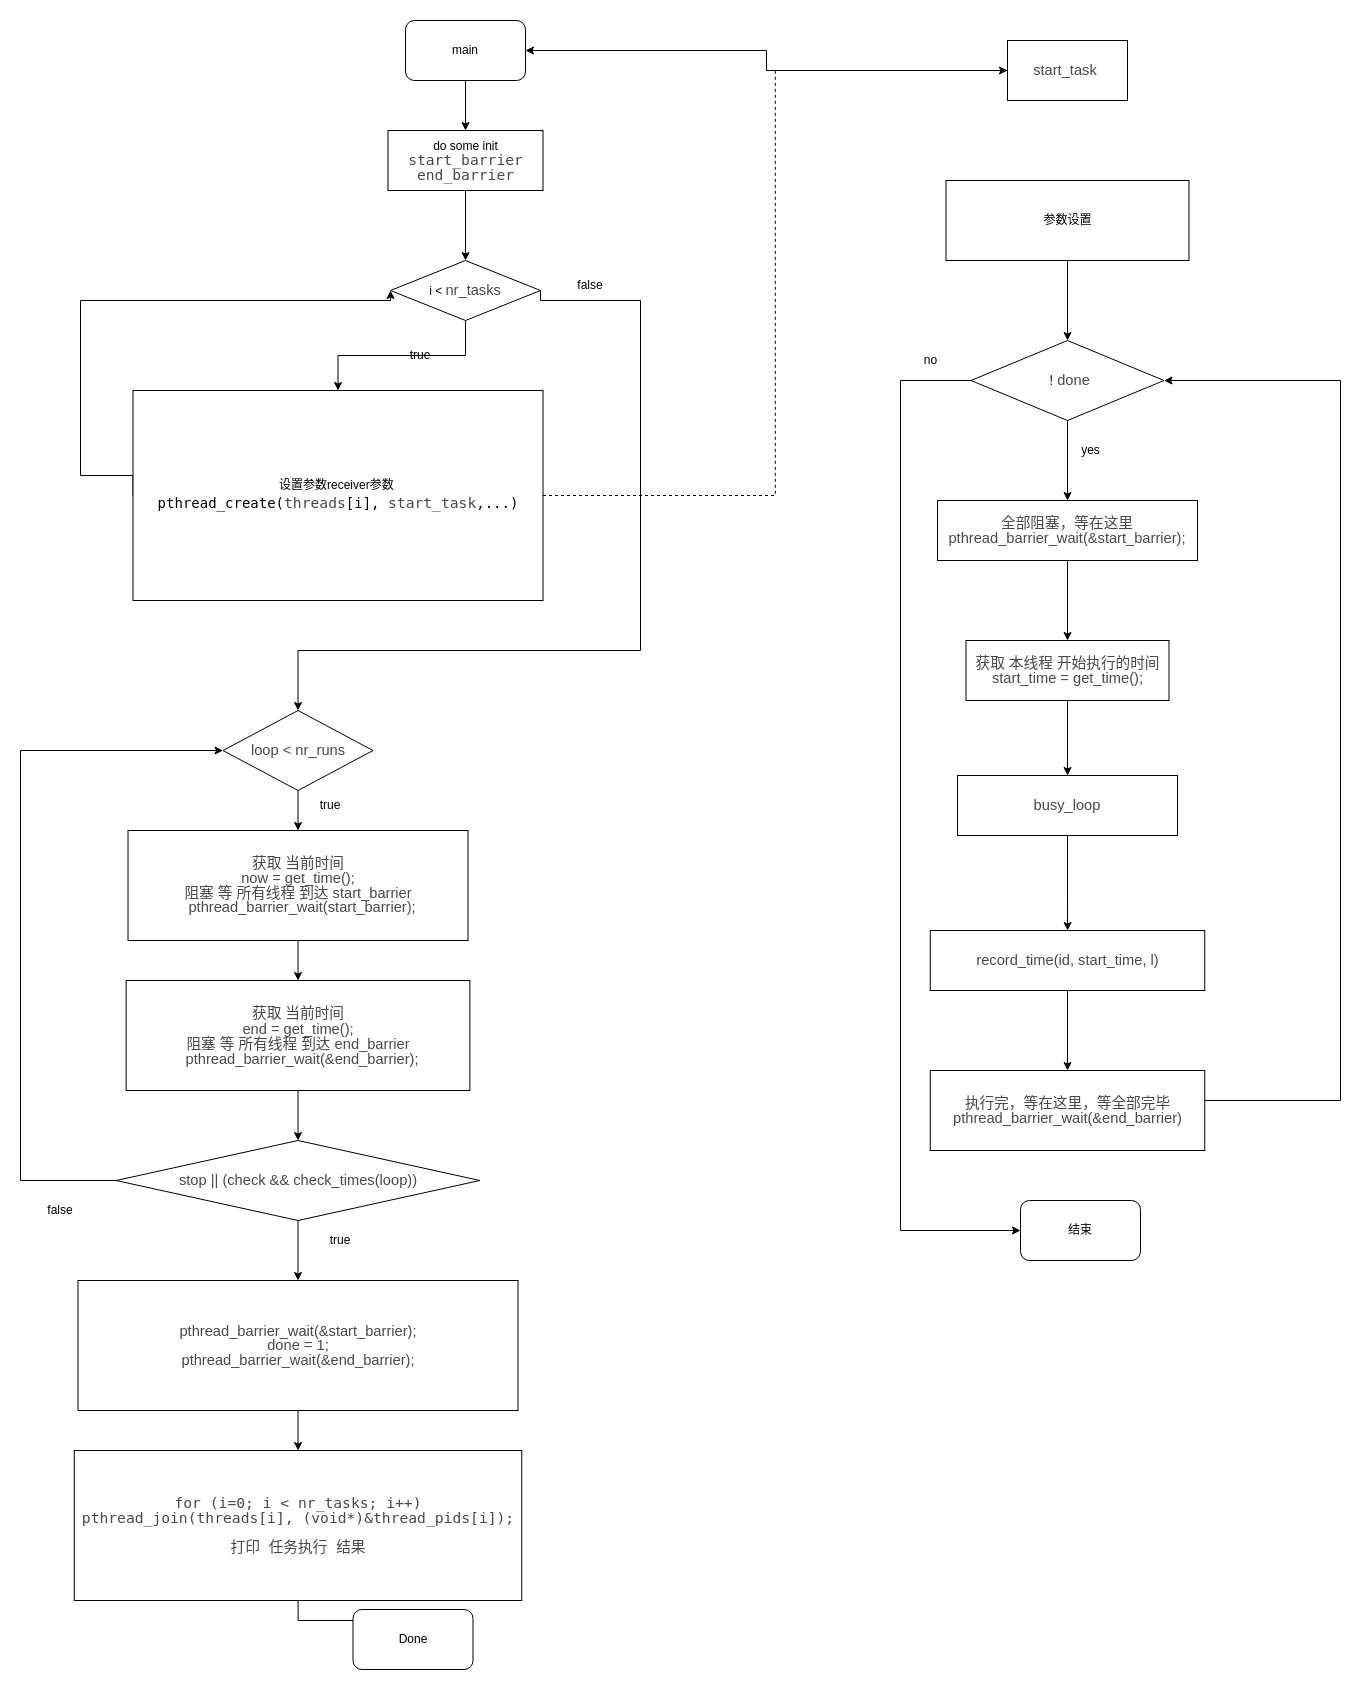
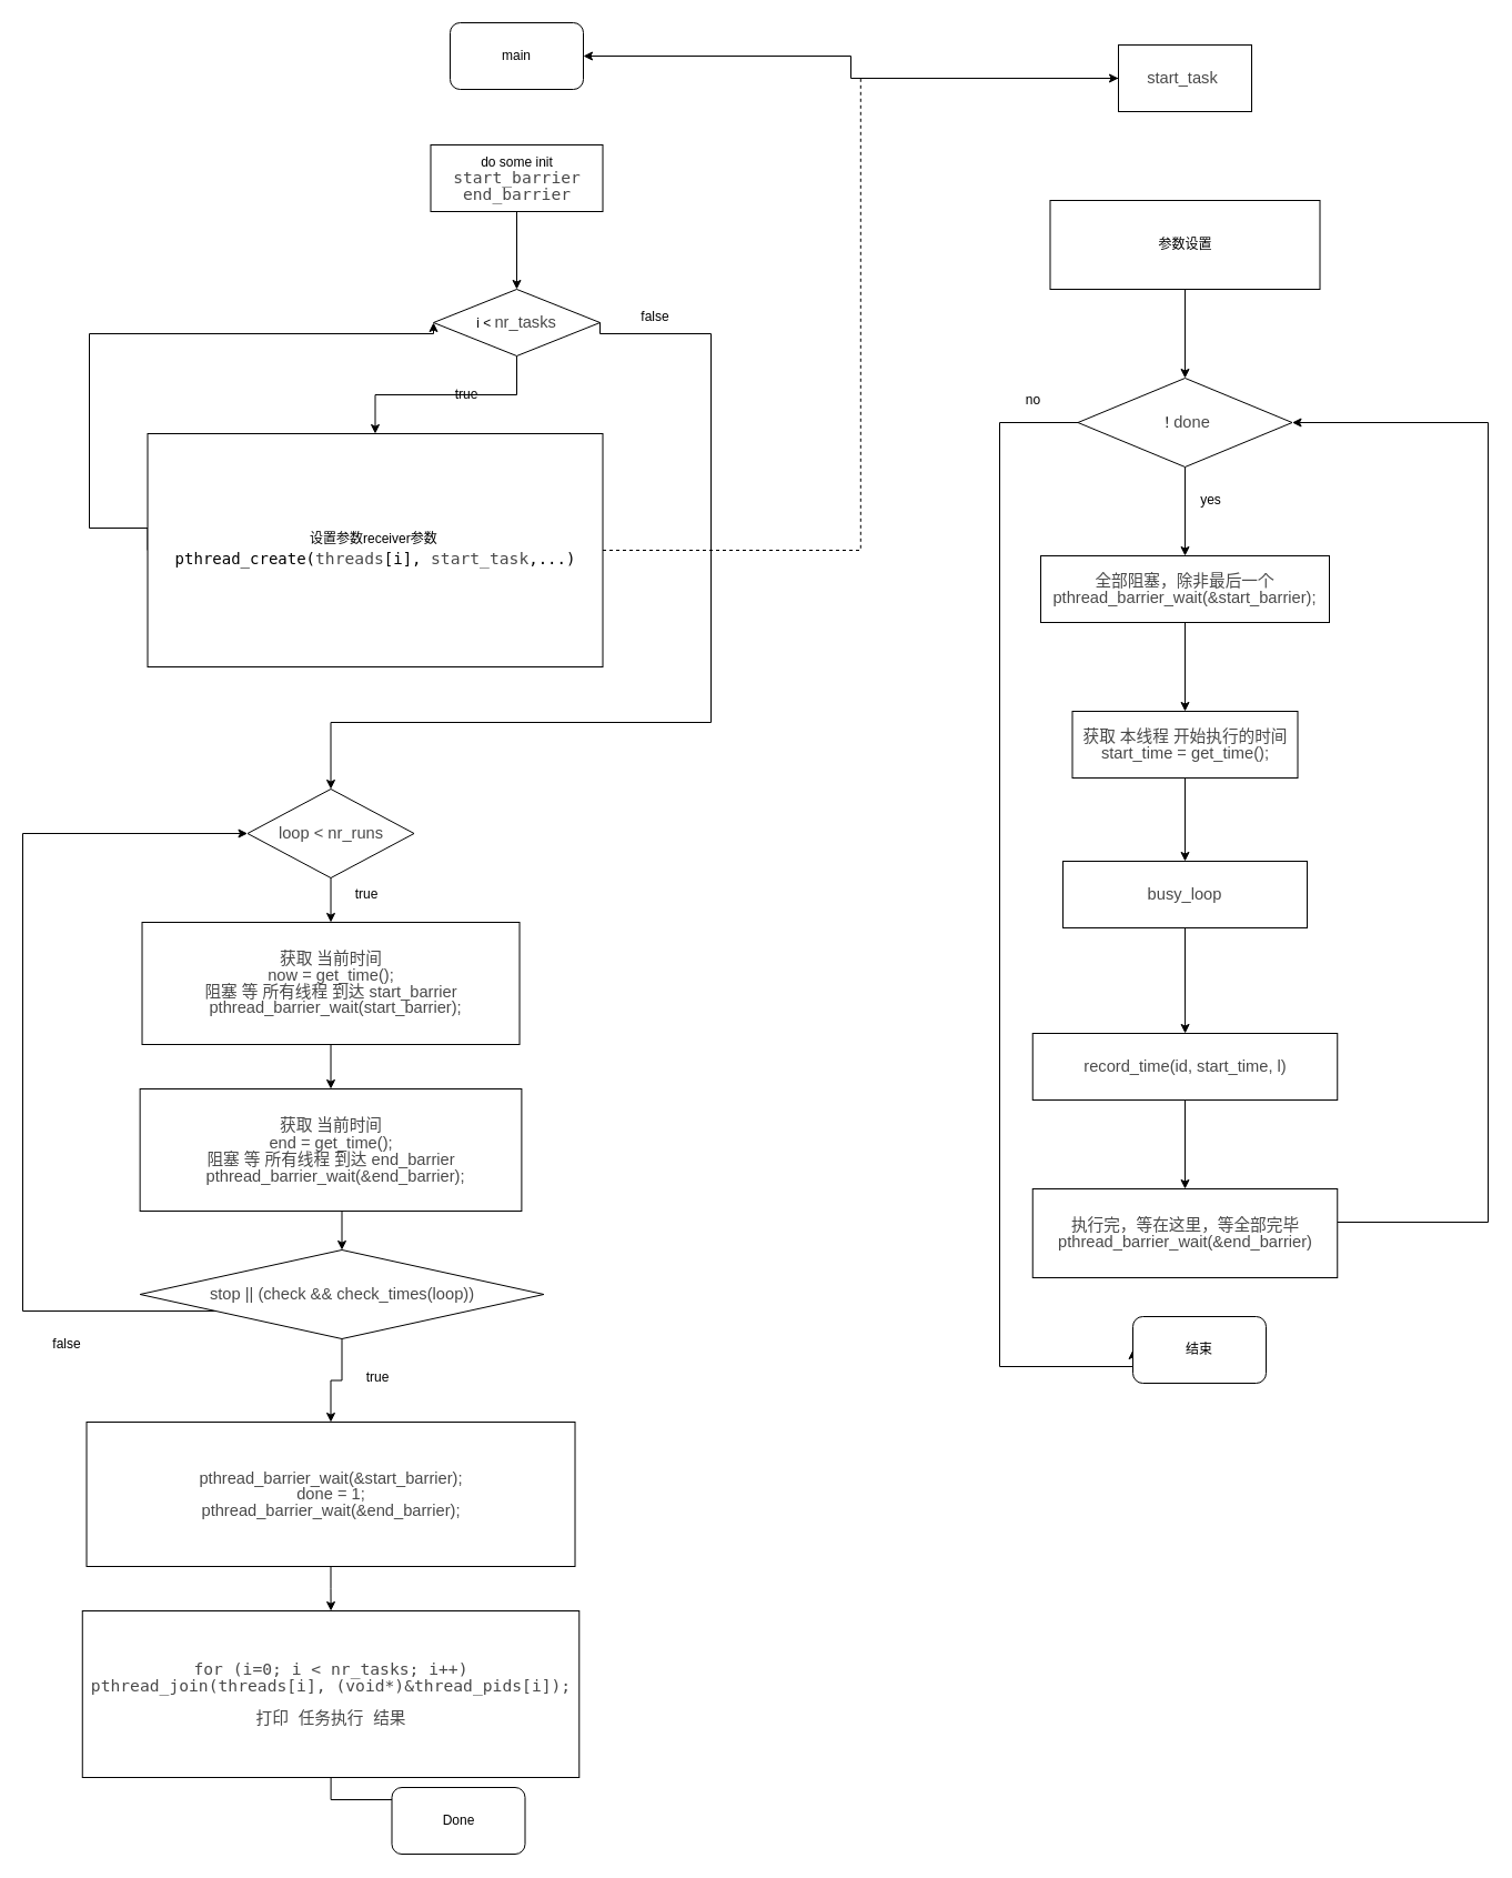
- <mxCell id="2" style="edgeStyle=orthogonalEdgeStyle;rounded=0;orthogonalLoop=1;jettySize=auto;html=1;" parent="1" source="3" target="5" edge="1"><mxGeometry relative="1" as="geometry" /></mxCell>
- <mxCell id="24" value="&lt;span&gt;&lt;p style=&quot;line-height: 100% ; margin-bottom: 0pt ; margin-top: 0pt ; font-size: 11pt ; color: #494949&quot;&gt;&lt;span class=&quot;ql-author-40603024&quot;&gt;全部阻塞，等在这里&lt;/span&gt;&lt;/p&gt;&lt;p style=&quot;line-height: 100% ; margin-bottom: 0pt ; margin-top: 0pt ; font-size: 11pt ; color: #494949&quot;&gt;&lt;span class=&quot;ql-author-40603024&quot;&gt;&#09;&#09;pthread_barrier_wait(&amp;amp;start_barrier);&lt;/span&gt;&lt;/p&gt;&lt;/span&gt;" style="whiteSpace=wrap;html=1;rounded=0;" parent="1" vertex="1"><mxGeometry x="937" y="500" width="260" height="60" as="geometry" /></mxCell>
+ <mxCell id="24" value="&lt;span&gt;&lt;p style=&quot;line-height: 100% ; margin-bottom: 0pt ; margin-top: 0pt ; font-size: 11pt ; color: #494949&quot;&gt;&lt;span class=&quot;ql-author-40603024&quot;&gt;全部阻塞，除非最后一个&lt;/span&gt;&lt;/p&gt;&lt;p style=&quot;line-height: 100% ; margin-bottom: 0pt ; margin-top: 0pt ; font-size: 11pt ; color: #494949&quot;&gt;&lt;span class=&quot;ql-author-40603024&quot;&gt;&#09;&#09;pthread_barrier_wait(&amp;amp;start_barrier);&lt;/span&gt;&lt;/p&gt;&lt;/span&gt;" style="whiteSpace=wrap;html=1;rounded=0;" parent="1" vertex="1"><mxGeometry x="937" y="500" width="260" height="60" as="geometry" /></mxCell>
- <mxCell id="41" value="&lt;span&gt;&lt;p style=&quot;line-height: 100% ; margin-bottom: 0pt ; margin-top: 0pt ; font-size: 11pt ; color: #494949&quot;&gt;&lt;span class=&quot;ql-author-40603024&quot;&gt;stop || (check &amp;amp;&amp;amp; check_times(loop))&lt;/span&gt;&lt;/p&gt;&lt;/span&gt;" style="rhombus;whiteSpace=wrap;html=1;" parent="1" vertex="1"><mxGeometry x="115.65" y="1140" width="363.73" height="80" as="geometry" /></mxCell>
+ <mxCell id="41" value="&lt;span&gt;&lt;p style=&quot;line-height: 100% ; margin-bottom: 0pt ; margin-top: 0pt ; font-size: 11pt ; color: #494949&quot;&gt;&lt;span class=&quot;ql-author-40603024&quot;&gt;stop || (check &amp;amp;&amp;amp; check_times(loop))&lt;/span&gt;&lt;/p&gt;&lt;/span&gt;" style="rhombus;whiteSpace=wrap;html=1;" parent="1" vertex="1"><mxGeometry x="125.65" y="1125" width="363.73" height="80" as="geometry" /></mxCell>
- <mxCell id="22" value="结束" style="rounded=1;whiteSpace=wrap;html=1;" parent="1" vertex="1"><mxGeometry x="1020" y="1200" width="120" height="60" as="geometry" /></mxCell>
+ <mxCell id="22" value="结束" style="rounded=1;whiteSpace=wrap;html=1;" parent="1" vertex="1"><mxGeometry x="1020" y="1185" width="120" height="60" as="geometry" /></mxCell>
